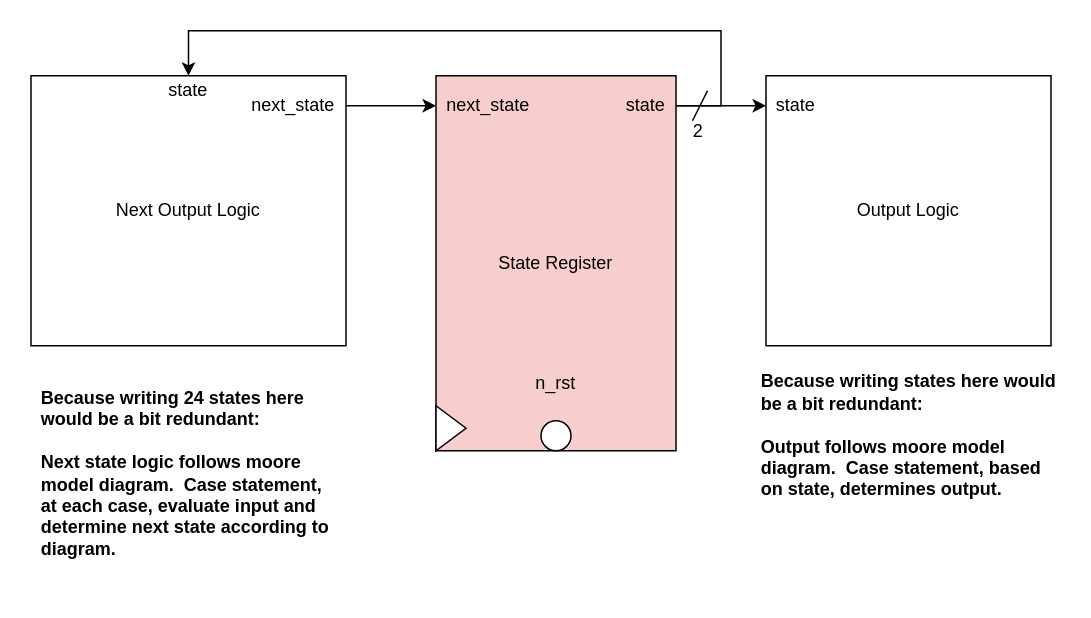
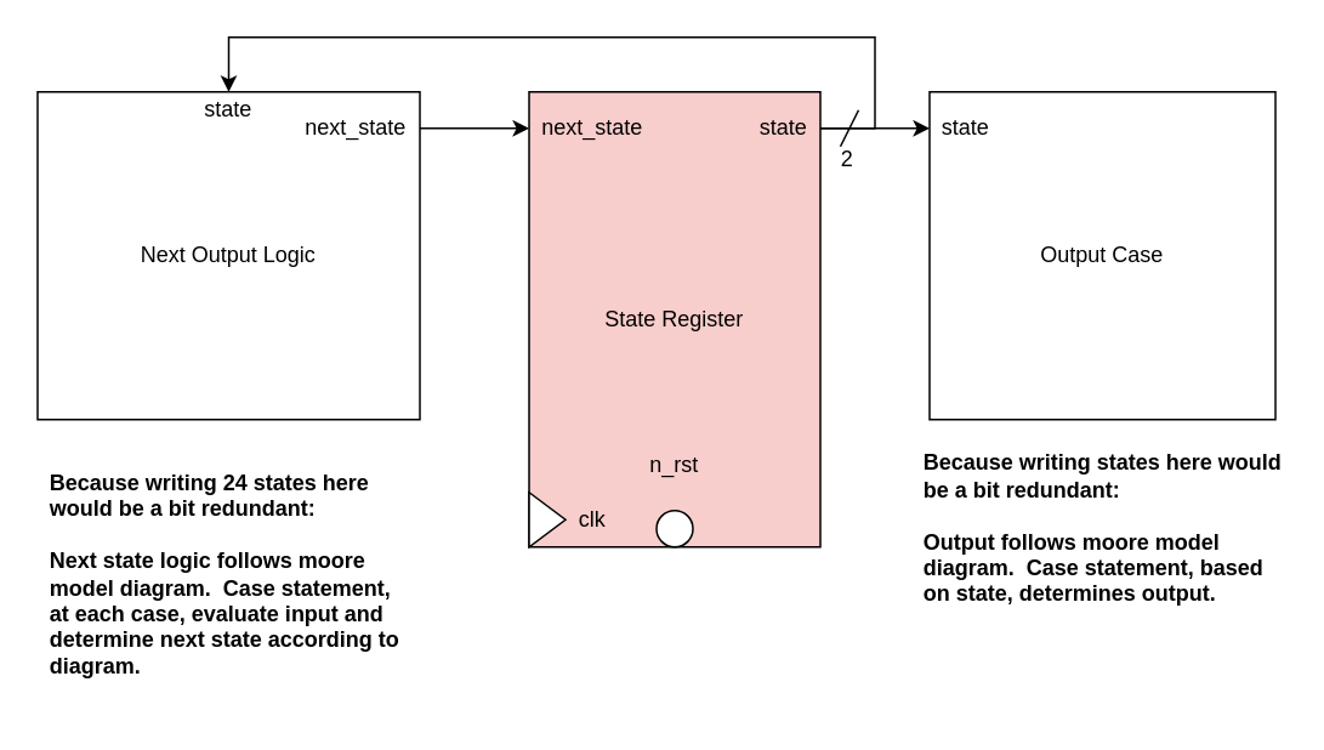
- <mxCell id="4" value="Output Logic" style="rounded=0;whiteSpace=wrap;html=1;" parent="1" vertex="1"><mxGeometry x="510" y="50" width="190" height="180" as="geometry" /></mxCell>
+ <mxCell id="4" value="Output Case" style="rounded=0;whiteSpace=wrap;html=1;" parent="1" vertex="1"><mxGeometry x="510" y="50" width="190" height="180" as="geometry" /></mxCell>
+ <mxCell id="7" value="clk" style="text;html=1;strokeColor=none;fillColor=none;align=center;verticalAlign=middle;whiteSpace=wrap;rounded=0;" parent="1" vertex="1"><mxGeometry x="310" y="275" width="30" height="20" as="geometry" /></mxCell>
